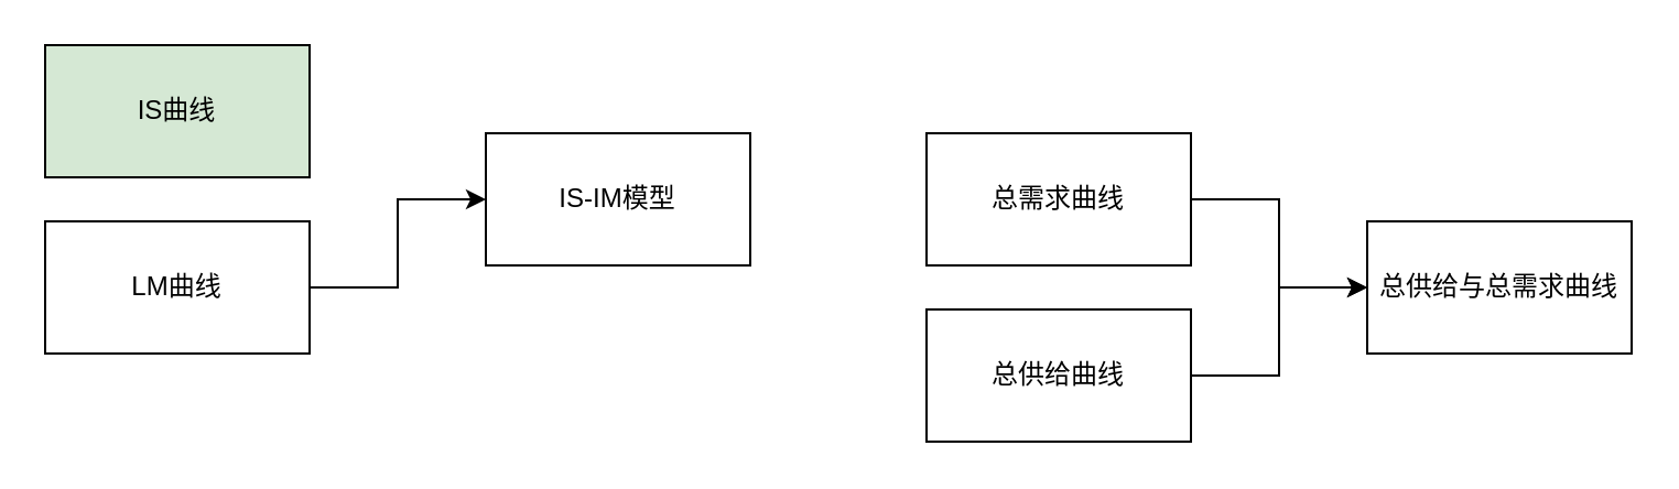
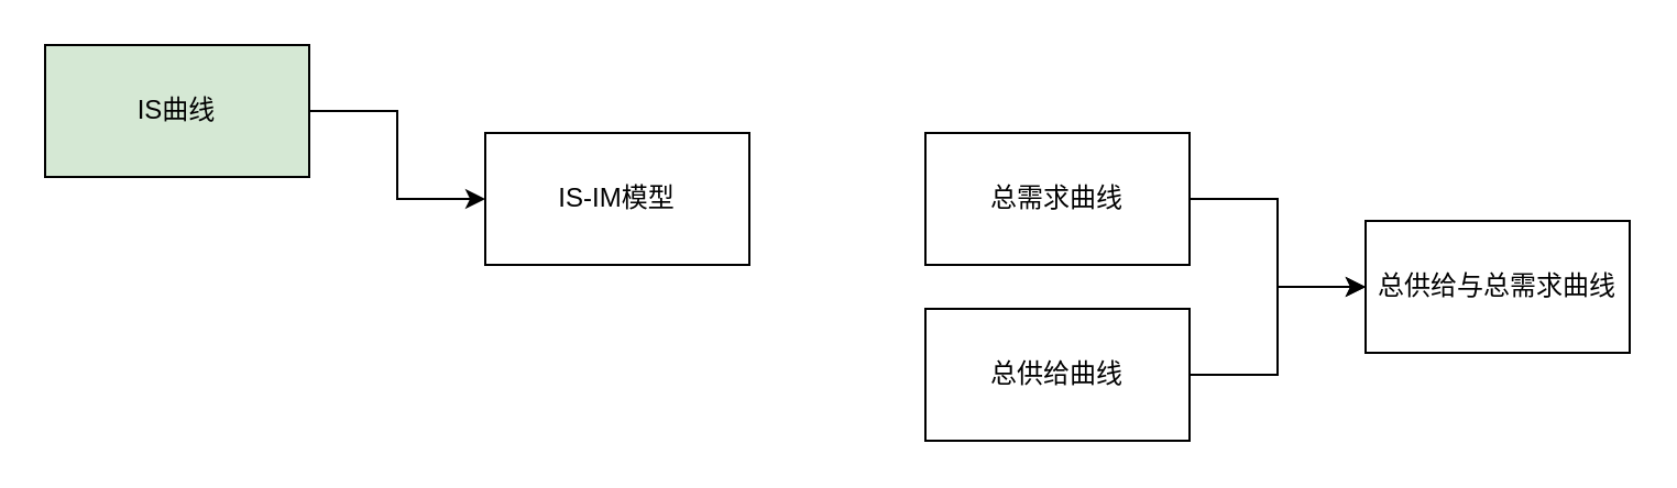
+ <mxCell id="2" value="" style="edgeStyle=orthogonalEdgeStyle;rounded=0;orthogonalLoop=1;jettySize=auto;html=1;" edge="1" parent="1" source="3" target="6"><mxGeometry relative="1" as="geometry" /></mxCell>
- <mxCell id="5" value="LM曲线" style="rounded=0;whiteSpace=wrap;html=1;" vertex="1" parent="1"><mxGeometry x="20" y="100" width="120" height="60" as="geometry" /></mxCell>
- <mxCell id="4" style="edgeStyle=orthogonalEdgeStyle;rounded=0;orthogonalLoop=1;jettySize=auto;html=1;entryX=0;entryY=0.5;entryDx=0;entryDy=0;" edge="1" parent="1" source="5" target="6"><mxGeometry relative="1" as="geometry" /></mxCell>
